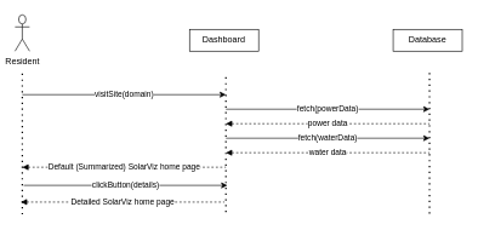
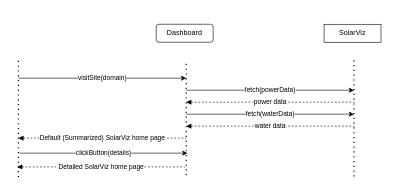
- <mxCell id="2" value="Resident" style="shape=umlActor;verticalLabelPosition=bottom;verticalAlign=top;html=1;outlineConnect=0;rounded=0;" parent="1" vertex="1"><mxGeometry x="20" y="20" width="20" height="50" as="geometry" /></mxCell>
- <mxCell id="4" value="Dashboard" style="rounded=0;whiteSpace=wrap;html=1;" parent="1" vertex="1"><mxGeometry x="260" y="40" width="95" height="30" as="geometry" /></mxCell>
+ <mxCell id="4" value="Dashboard" style="whiteSpace=wrap;html=1;rounded=1;" parent="1" vertex="1"><mxGeometry x="260" y="40" width="95" height="30" as="geometry" /></mxCell>
- <mxCell id="7" value="Database" style="rounded=0;whiteSpace=wrap;html=1;" parent="1" vertex="1"><mxGeometry x="540" y="40" width="95" height="30" as="geometry" /></mxCell>
+ <mxCell id="7" value="SolarViz" style="rounded=0;whiteSpace=wrap;html=1;" parent="1" vertex="1"><mxGeometry x="540" y="40" width="95" height="30" as="geometry" /></mxCell>
